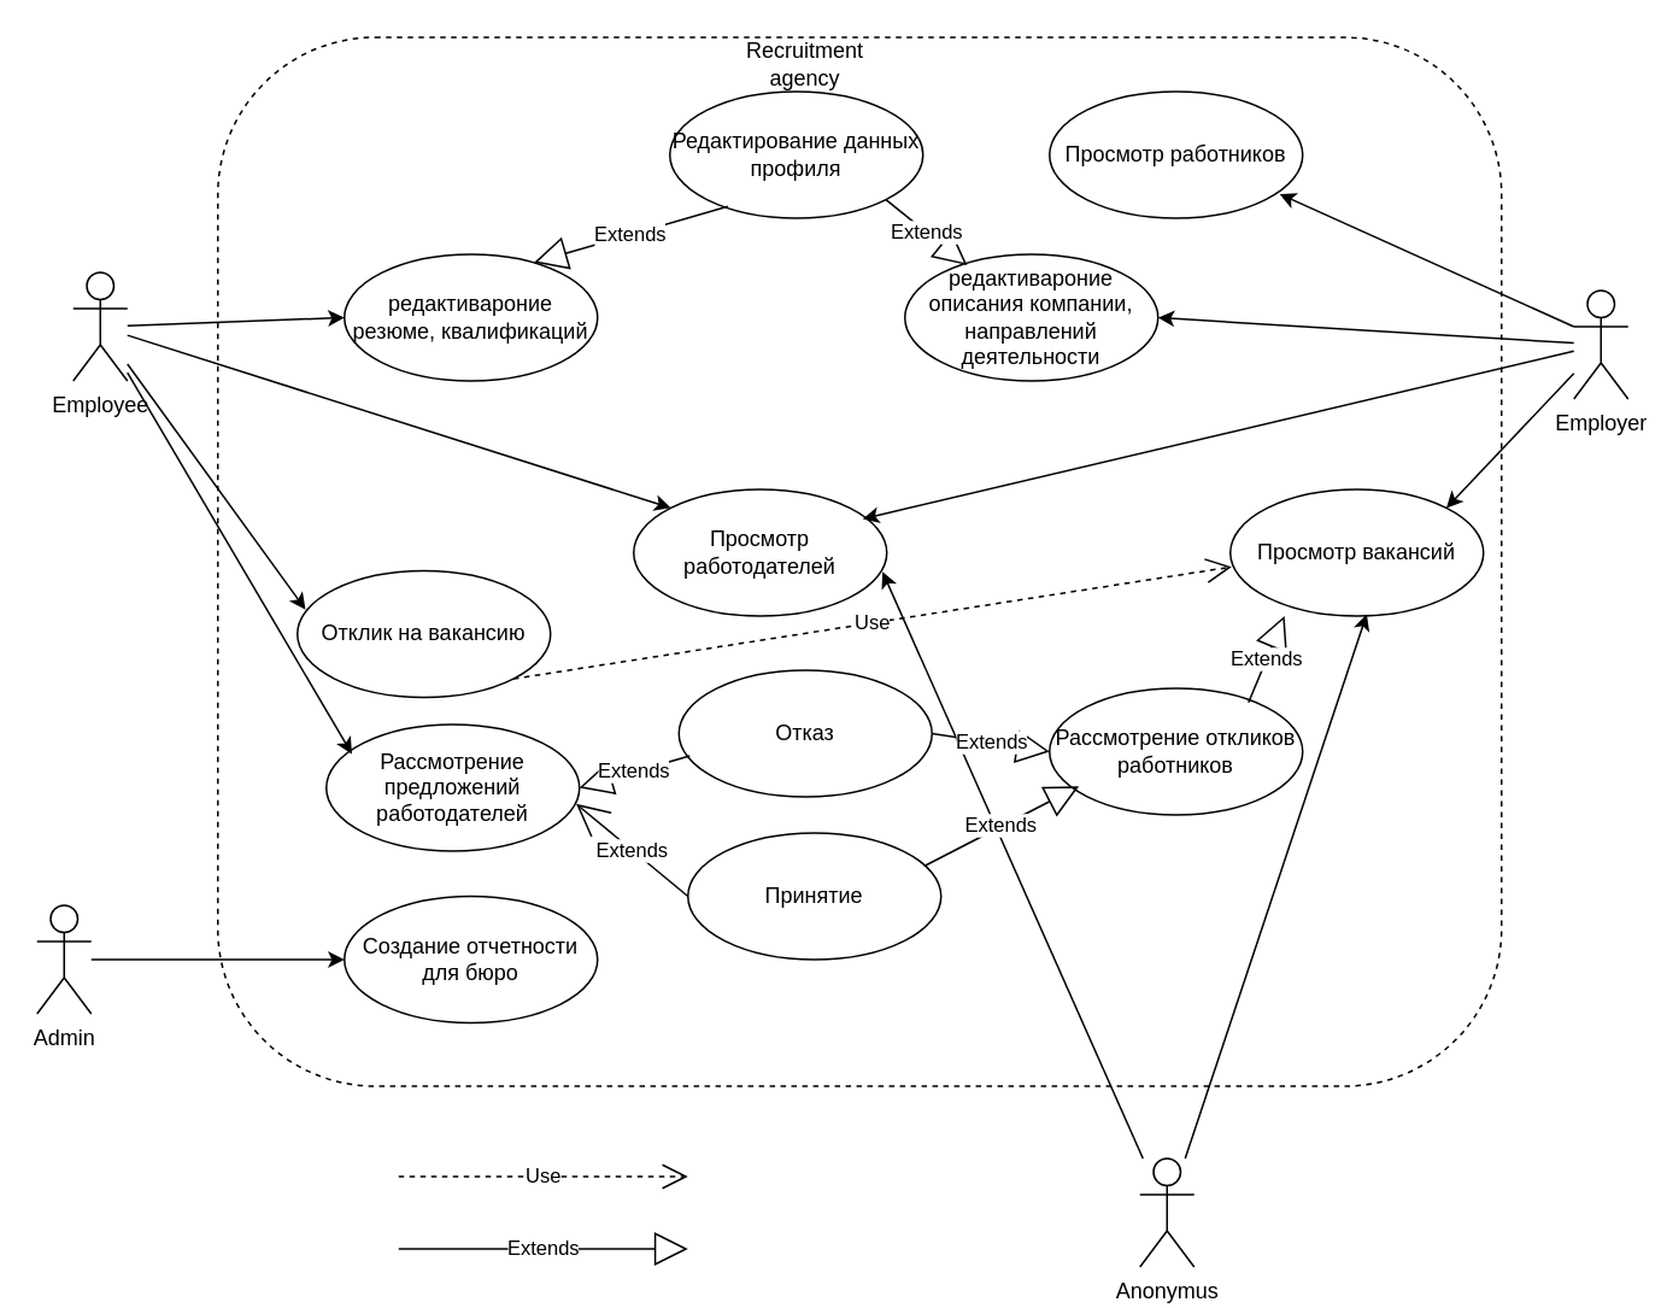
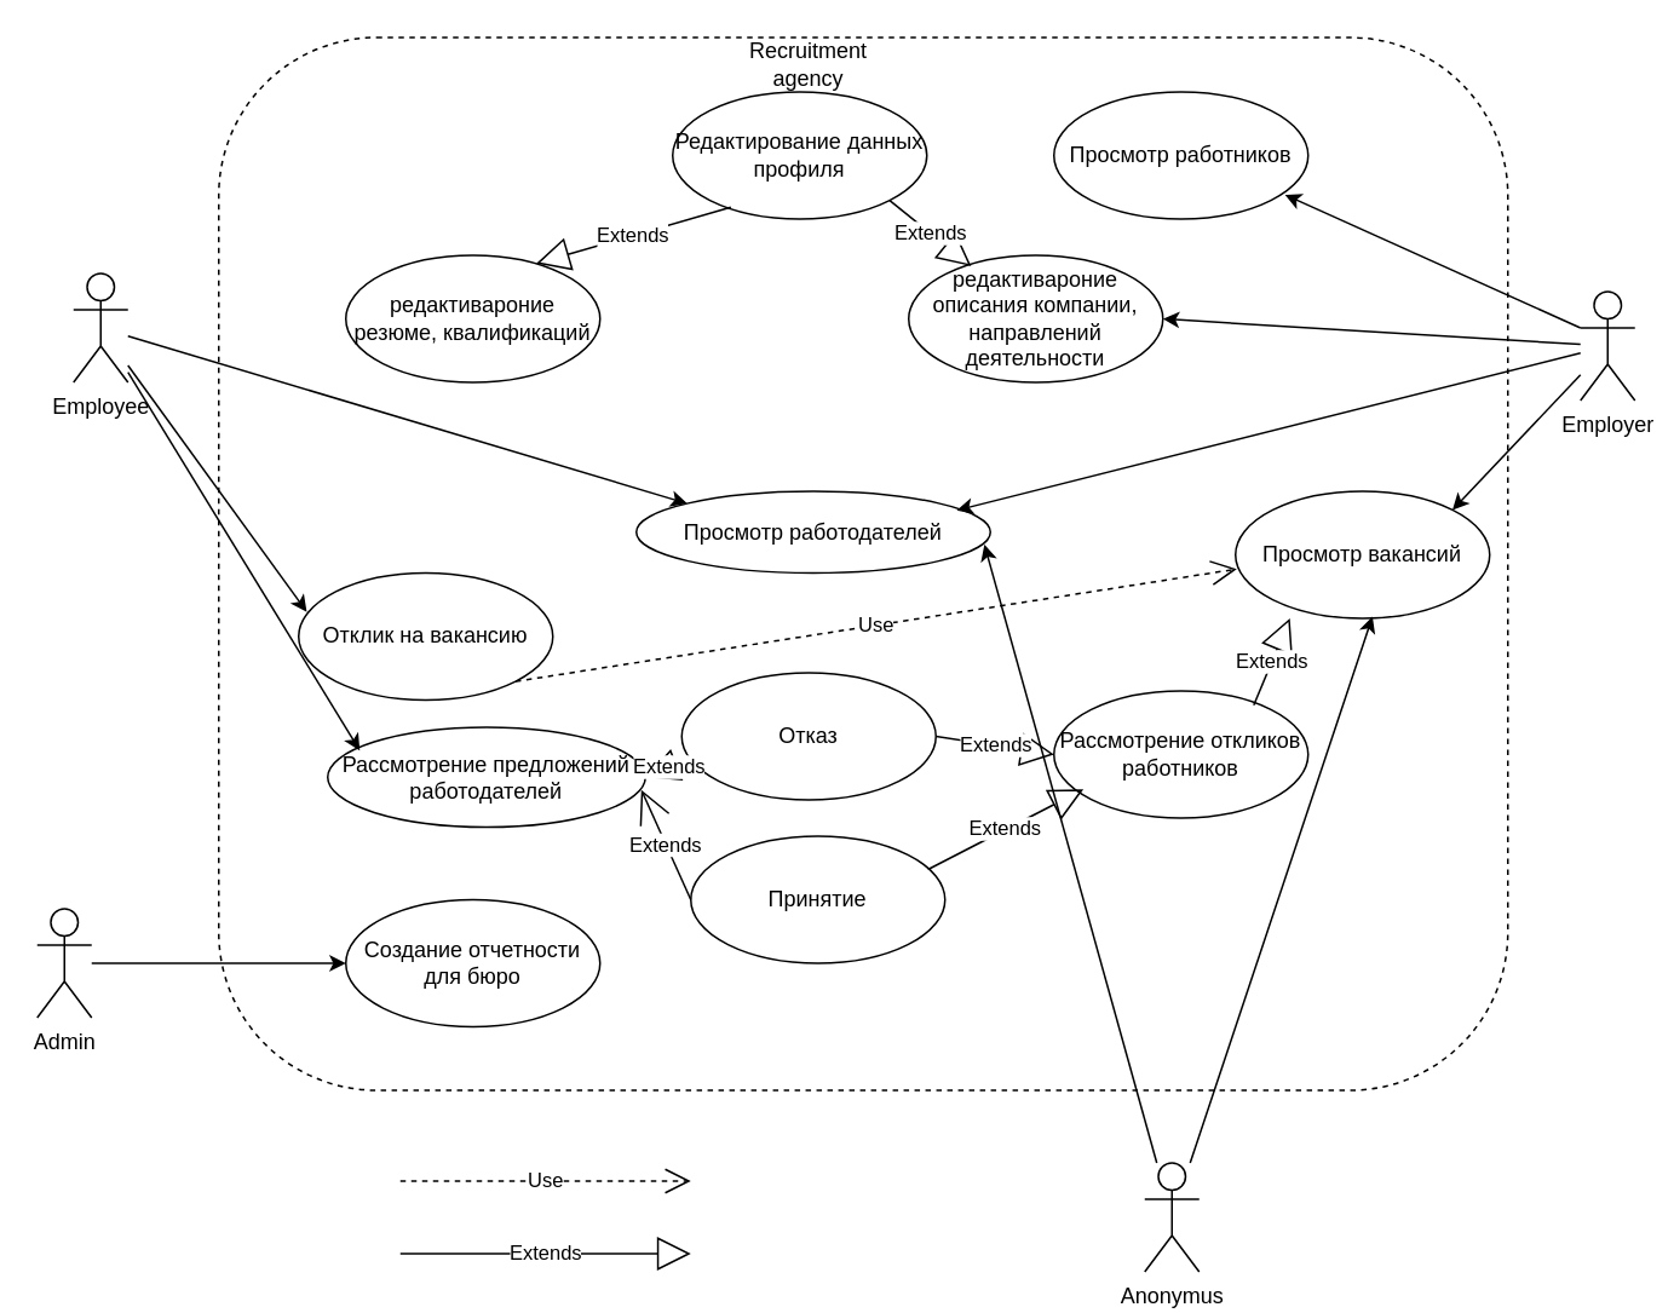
- <mxCell id="14" value="" style="endArrow=classic;html=1;rounded=0;entryX=0;entryY=0.5;entryDx=0;entryDy=0;" edge="1" parent="1" source="5" target="7"><mxGeometry width="50" height="50" relative="1" as="geometry"><mxPoint x="280" y="280" as="sourcePoint" /><mxPoint x="330" y="230" as="targetPoint" /></mxGeometry></mxCell>
- <mxCell id="22" value="Просмотр работодателей" style="ellipse;whiteSpace=wrap;html=1;" vertex="1" parent="1"><mxGeometry x="350" y="270" width="140" height="70" as="geometry" /></mxCell>
+ <mxCell id="22" value="Просмотр работодателей" style="ellipse;whiteSpace=wrap;html=1;" vertex="1" parent="1"><mxGeometry x="350" y="270" width="195" height="45" as="geometry" /></mxCell>
- <mxCell id="29" value="Рассмотрение предложений работодателей" style="ellipse;whiteSpace=wrap;html=1;" vertex="1" parent="1"><mxGeometry x="180" y="400" width="140" height="70" as="geometry" /></mxCell>
+ <mxCell id="29" value="Рассмотрение предложений работодателей" style="ellipse;whiteSpace=wrap;html=1;" vertex="1" parent="1"><mxGeometry x="180" y="400" width="175" height="55" as="geometry" /></mxCell>
